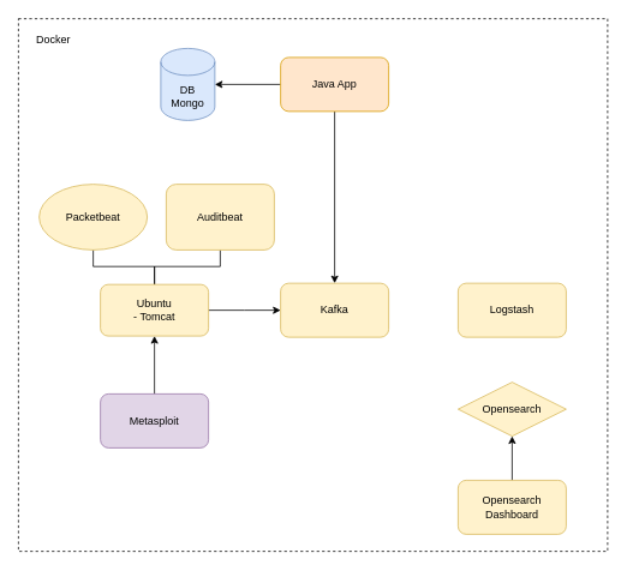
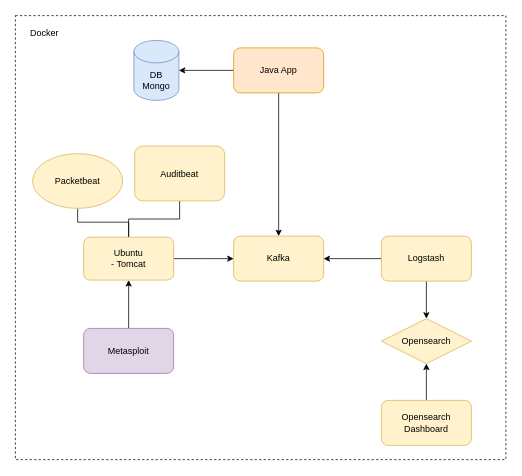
- <mxCell id="22" value="Auditbeat" style="rounded=1;whiteSpace=wrap;html=1;fillColor=#fff2cc;strokeColor=#d6b656;" vertex="1" parent="1"><mxGeometry x="184" y="204" width="120" height="73" as="geometry" /></mxCell>
+ <mxCell id="22" value="Auditbeat" style="rounded=1;whiteSpace=wrap;html=1;fillColor=#fff2cc;strokeColor=#d6b656;" vertex="1" parent="1"><mxGeometry x="179" y="194" width="120" height="73" as="geometry" /></mxCell>
+ <mxCell id="13" style="edgeStyle=orthogonalEdgeStyle;rounded=0;orthogonalLoop=1;jettySize=auto;html=1;entryX=0;entryY=0.5;entryDx=0;entryDy=0;startArrow=classic;startFill=1;endArrow=none;endFill=0;" parent="1" source="14" target="16" edge="1"><mxGeometry relative="1" as="geometry" /></mxCell>
+ <mxCell id="15" style="edgeStyle=orthogonalEdgeStyle;rounded=0;orthogonalLoop=1;jettySize=auto;html=1;entryX=0.5;entryY=0;entryDx=0;entryDy=0;" parent="1" source="16" target="18" edge="1"><mxGeometry relative="1" as="geometry"><mxPoint x="568" y="414.5" as="targetPoint" /></mxGeometry></mxCell>
